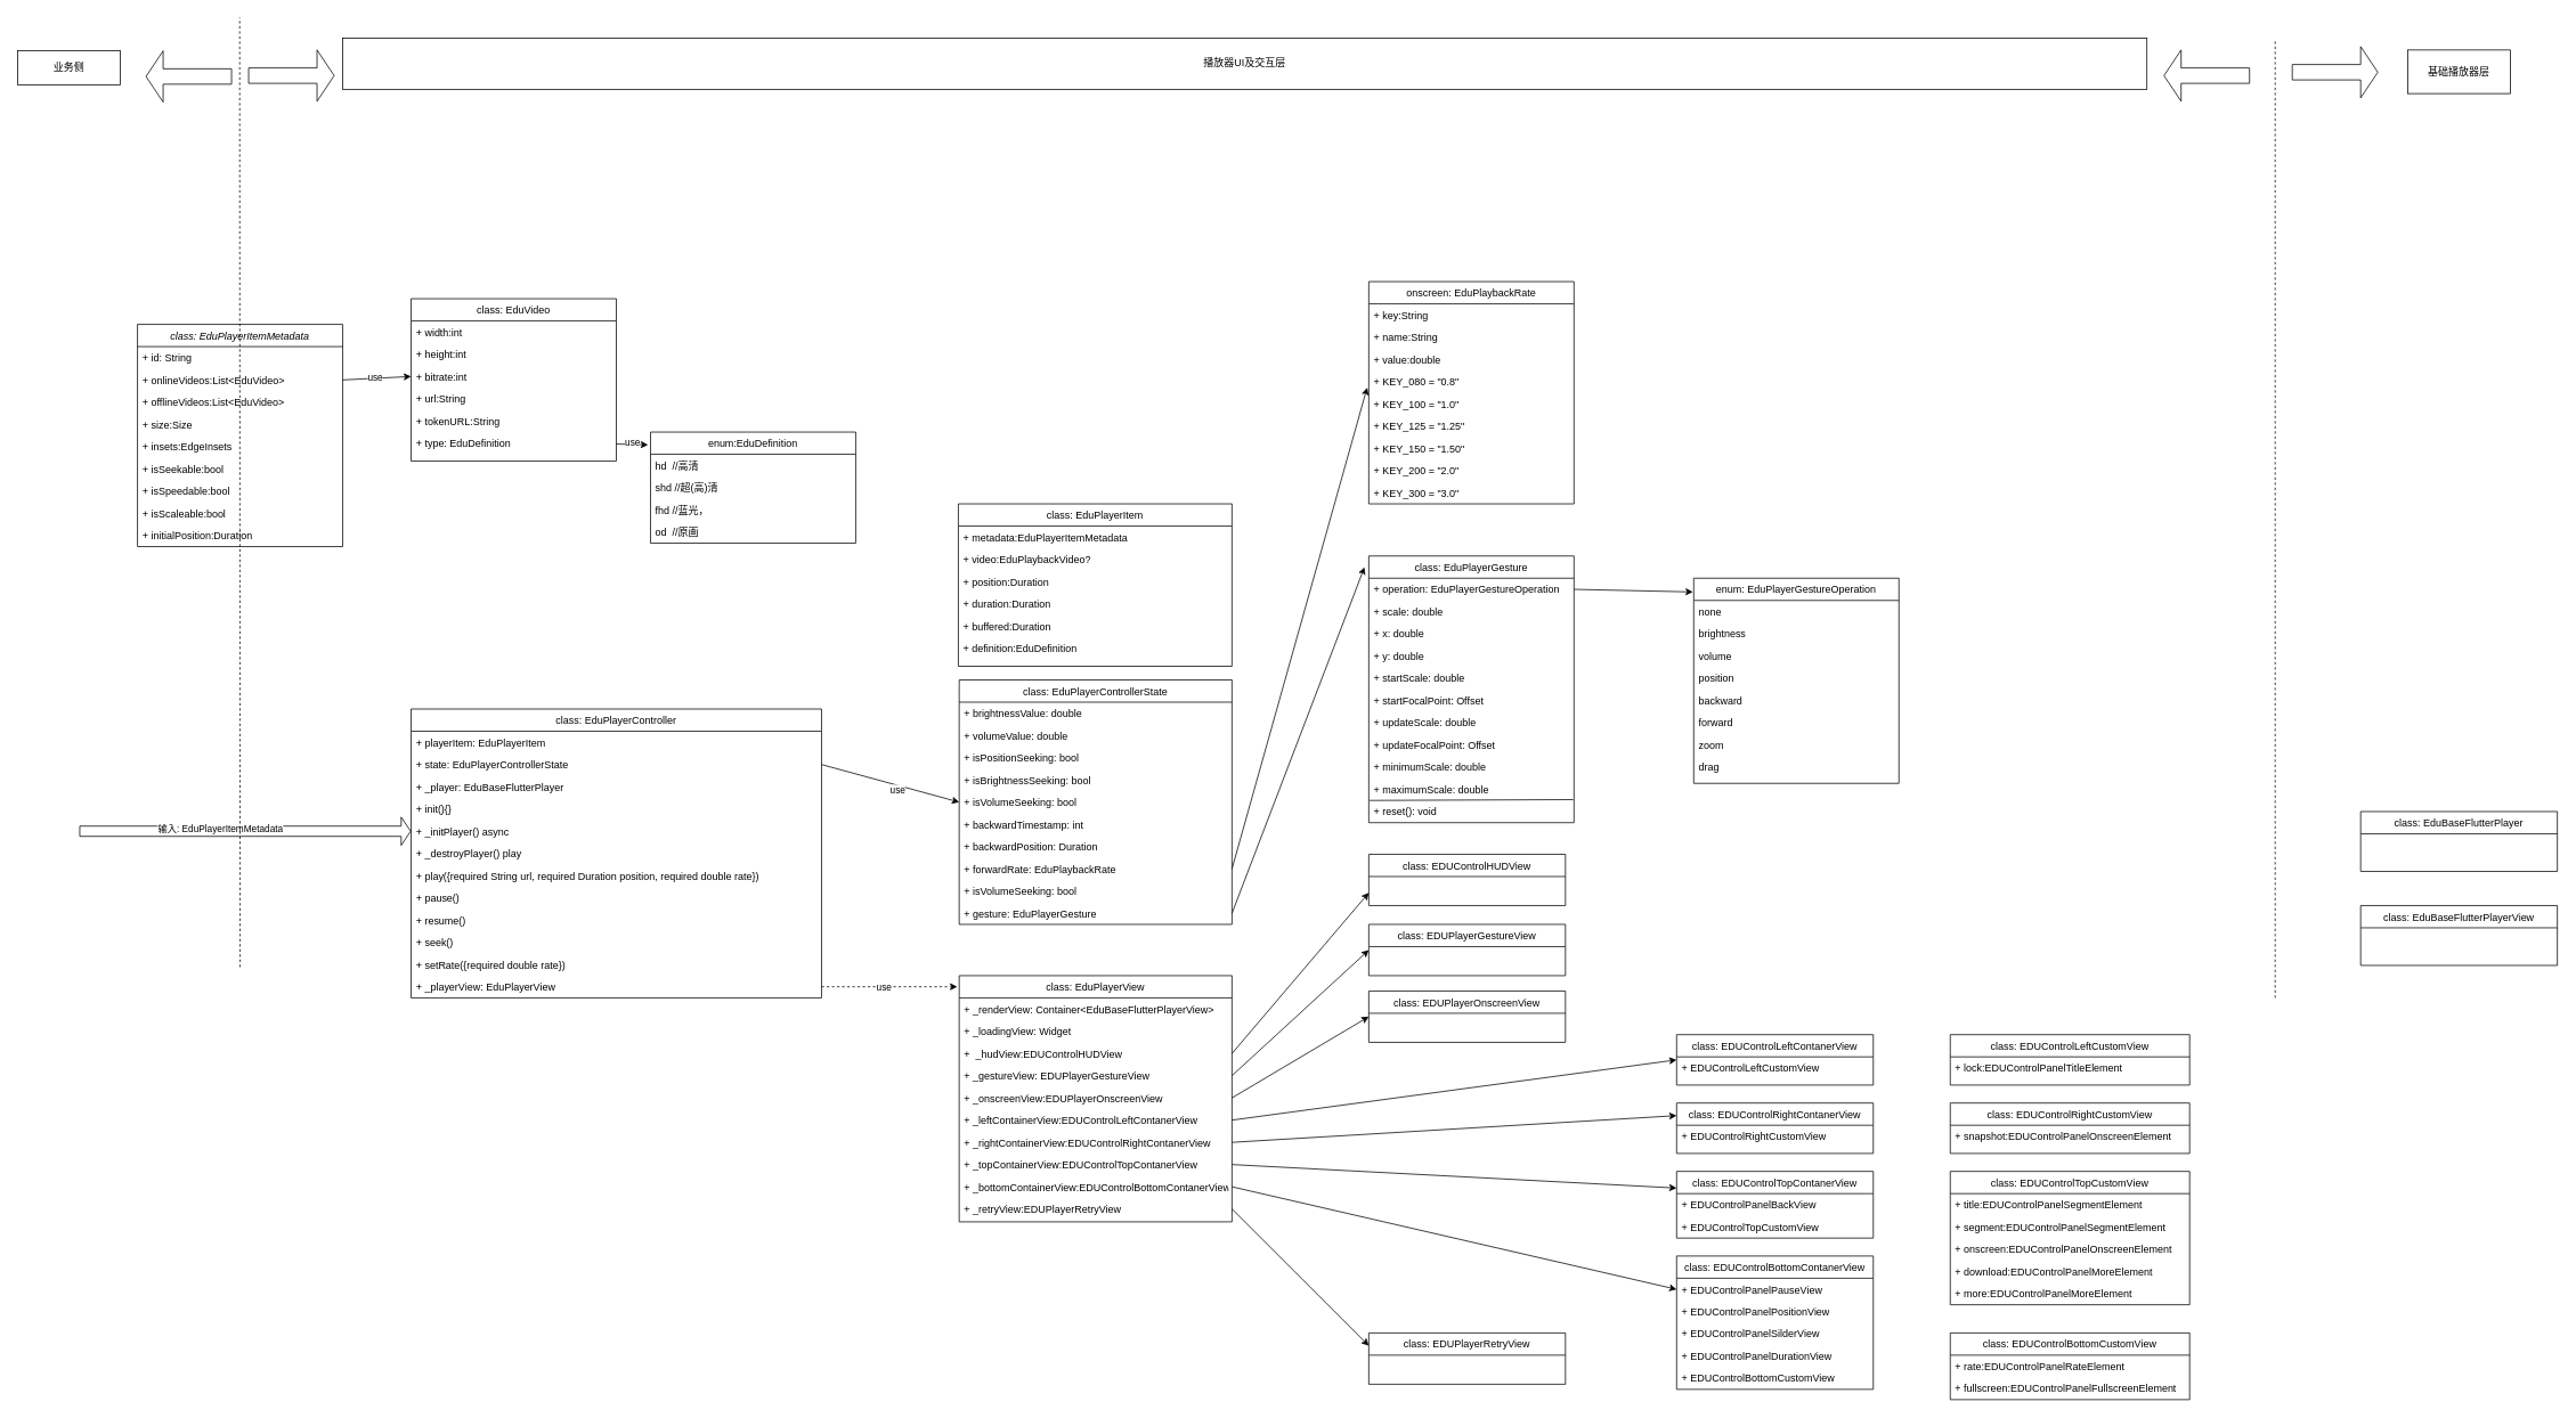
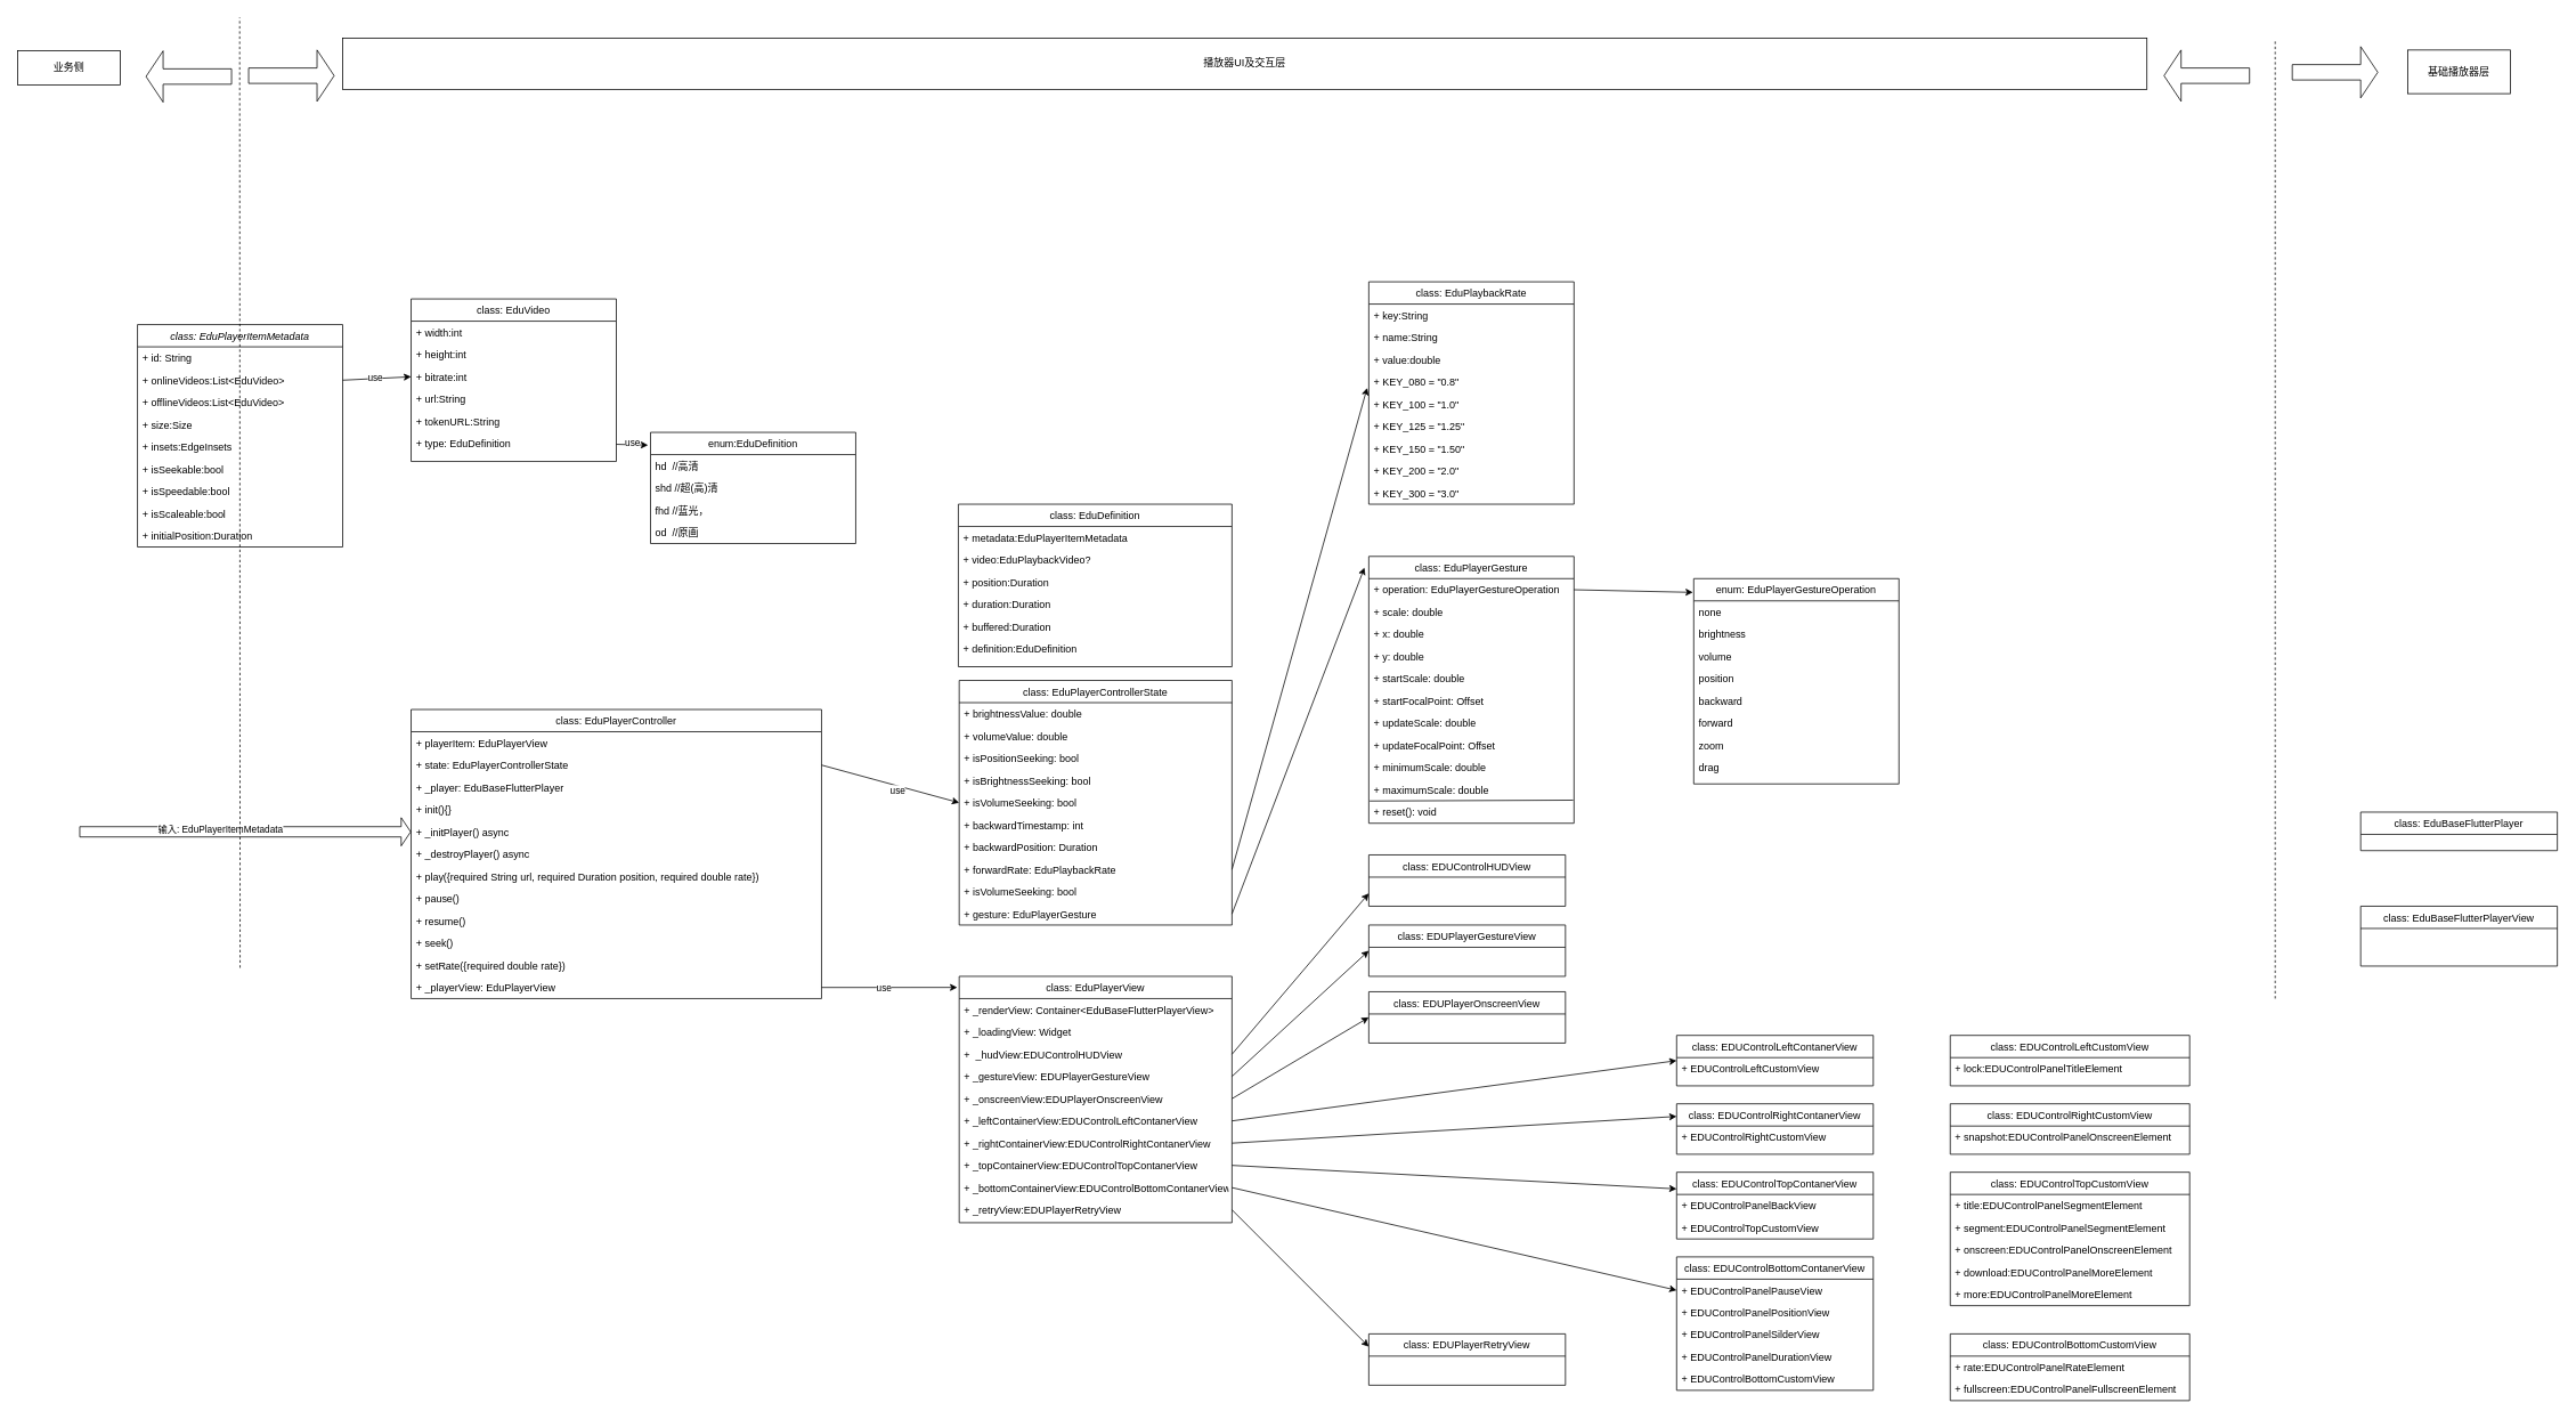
- <mxCell id="84" value="onscreen: EduPlaybackRate" style="swimlane;fontStyle=0;align=center;verticalAlign=top;childLayout=stackLayout;horizontal=1;startSize=26;horizontalStack=0;resizeParent=1;resizeLast=0;collapsible=1;marginBottom=0;rounded=0;shadow=0;strokeWidth=1;" parent="1" vertex="1"><mxGeometry x="1600" y="329" width="240" height="260" as="geometry"><mxRectangle x="550" y="140" width="160" height="26" as="alternateBounds" /></mxGeometry></mxCell>
+ <mxCell id="84" value="class: EduPlaybackRate" style="swimlane;fontStyle=0;align=center;verticalAlign=top;childLayout=stackLayout;horizontal=1;startSize=26;horizontalStack=0;resizeParent=1;resizeLast=0;collapsible=1;marginBottom=0;rounded=0;shadow=0;strokeWidth=1;" parent="1" vertex="1"><mxGeometry x="1600" y="329" width="240" height="260" as="geometry"><mxRectangle x="550" y="140" width="160" height="26" as="alternateBounds" /></mxGeometry></mxCell>
- <mxCell id="19" value="class: EduPlayerItem" style="swimlane;fontStyle=0;align=center;verticalAlign=top;childLayout=stackLayout;horizontal=1;startSize=26;horizontalStack=0;resizeParent=1;resizeLast=0;collapsible=1;marginBottom=0;rounded=0;shadow=0;strokeWidth=1;" parent="1" vertex="1"><mxGeometry x="1120" y="589" width="320" height="190" as="geometry"><mxRectangle x="340" y="380" width="170" height="26" as="alternateBounds" /></mxGeometry></mxCell>
+ <mxCell id="19" value="class: EduDefinition" style="swimlane;fontStyle=0;align=center;verticalAlign=top;childLayout=stackLayout;horizontal=1;startSize=26;horizontalStack=0;resizeParent=1;resizeLast=0;collapsible=1;marginBottom=0;rounded=0;shadow=0;strokeWidth=1;" parent="1" vertex="1"><mxGeometry x="1120" y="589" width="320" height="190" as="geometry"><mxRectangle x="340" y="380" width="170" height="26" as="alternateBounds" /></mxGeometry></mxCell>
- <mxCell id="27" value="+ playerItem: EduPlayerItem" style="text;align=left;verticalAlign=top;spacingLeft=4;spacingRight=4;overflow=hidden;rotatable=0;points=[[0,0.5],[1,0.5]];portConstraint=eastwest;" parent="26" vertex="1"><mxGeometry y="26" width="480" height="26" as="geometry" /></mxCell>
+ <mxCell id="27" value="+ playerItem: EduPlayerView" style="text;align=left;verticalAlign=top;spacingLeft=4;spacingRight=4;overflow=hidden;rotatable=0;points=[[0,0.5],[1,0.5]];portConstraint=eastwest;" parent="26" vertex="1"><mxGeometry y="26" width="480" height="26" as="geometry" /></mxCell>
- <mxCell id="145" value="class: EduBaseFlutterPlayer" style="swimlane;fontStyle=0;align=center;verticalAlign=top;childLayout=stackLayout;horizontal=1;startSize=26;horizontalStack=0;resizeParent=1;resizeLast=0;collapsible=1;marginBottom=0;rounded=0;shadow=0;strokeWidth=1;" parent="1" vertex="1"><mxGeometry x="2760" y="949" width="230" height="70" as="geometry"><mxRectangle x="550" y="140" width="160" height="26" as="alternateBounds" /></mxGeometry></mxCell>
+ <mxCell id="145" value="class: EduBaseFlutterPlayer" style="swimlane;fontStyle=0;align=center;verticalAlign=top;childLayout=stackLayout;horizontal=1;startSize=26;horizontalStack=0;resizeParent=1;resizeLast=0;collapsible=1;marginBottom=0;rounded=0;shadow=0;strokeWidth=1;" parent="1" vertex="1"><mxGeometry x="2760" y="949" width="230" height="45" as="geometry"><mxRectangle x="550" y="140" width="160" height="26" as="alternateBounds" /></mxGeometry></mxCell>
- <mxCell id="32" value="+ _destroyPlayer() play" style="text;align=left;verticalAlign=top;spacingLeft=4;spacingRight=4;overflow=hidden;rotatable=0;points=[[0,0.5],[1,0.5]];portConstraint=eastwest;" parent="26" vertex="1"><mxGeometry y="156" width="480" height="26" as="geometry" /></mxCell>
+ <mxCell id="32" value="+ _destroyPlayer() async" style="text;align=left;verticalAlign=top;spacingLeft=4;spacingRight=4;overflow=hidden;rotatable=0;points=[[0,0.5],[1,0.5]];portConstraint=eastwest;" parent="26" vertex="1"><mxGeometry y="156" width="480" height="26" as="geometry" /></mxCell>
- <mxCell id="105" value="" style="endArrow=classic;html=1;rounded=0;entryX=-0.007;entryY=0.045;entryDx=0;entryDy=0;exitX=1;exitY=0.5;exitDx=0;exitDy=0;entryPerimeter=0;dashed=1;" parent="1" source="38" target="94" edge="1"><mxGeometry width="50" height="50" relative="1" as="geometry"><mxPoint x="990" y="1051" as="sourcePoint" /><mxPoint x="1380" y="1046" as="targetPoint" /></mxGeometry></mxCell>
+ <mxCell id="105" value="" style="endArrow=classic;html=1;rounded=0;entryX=-0.007;entryY=0.045;entryDx=0;entryDy=0;exitX=1;exitY=0.5;exitDx=0;exitDy=0;entryPerimeter=0;" parent="1" source="38" target="94" edge="1"><mxGeometry width="50" height="50" relative="1" as="geometry"><mxPoint x="990" y="1051" as="sourcePoint" /><mxPoint x="1380" y="1046" as="targetPoint" /></mxGeometry></mxCell>
